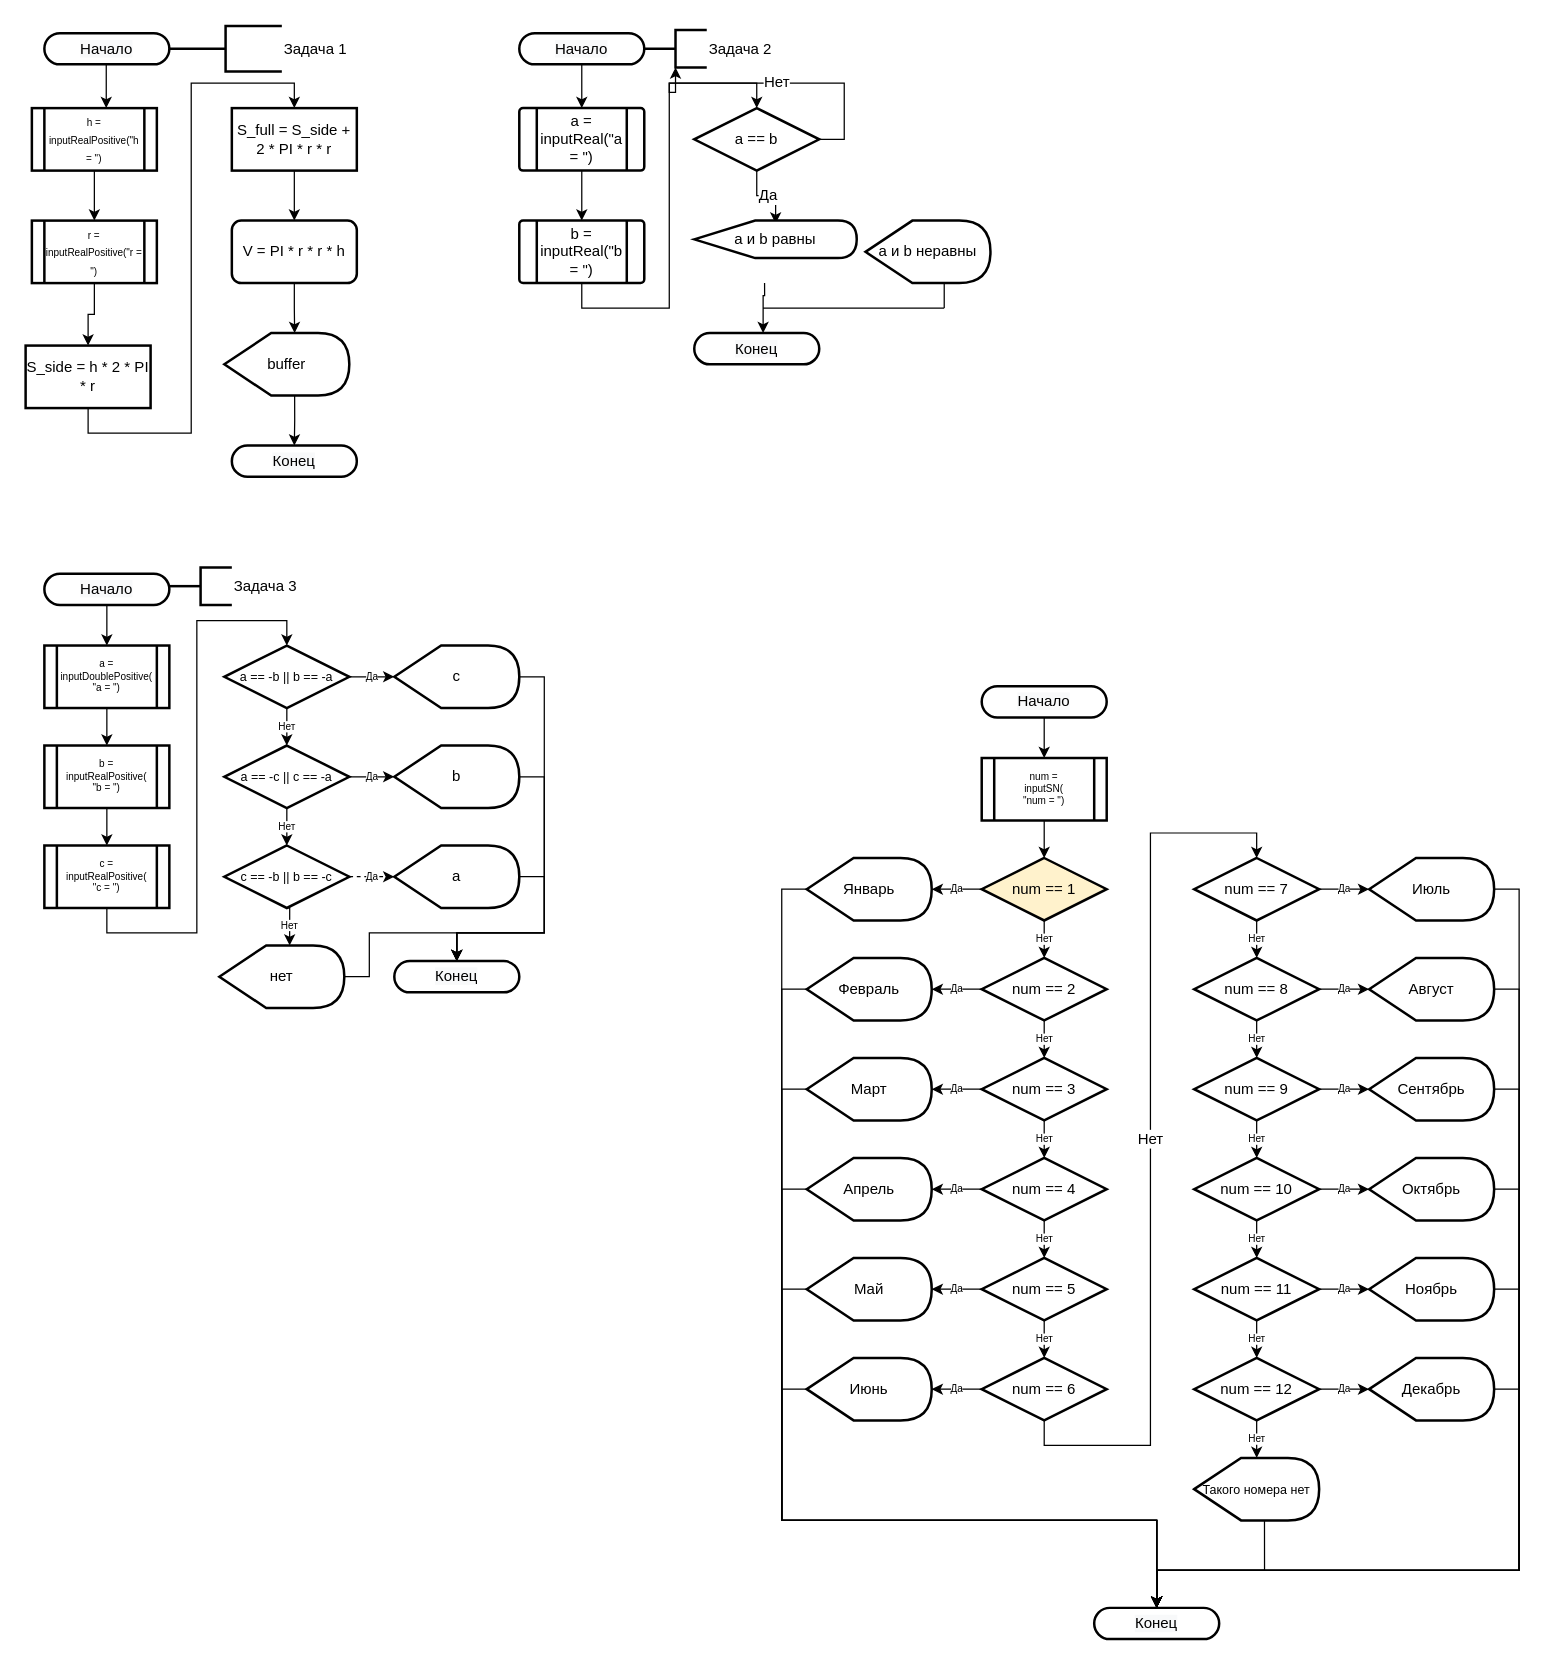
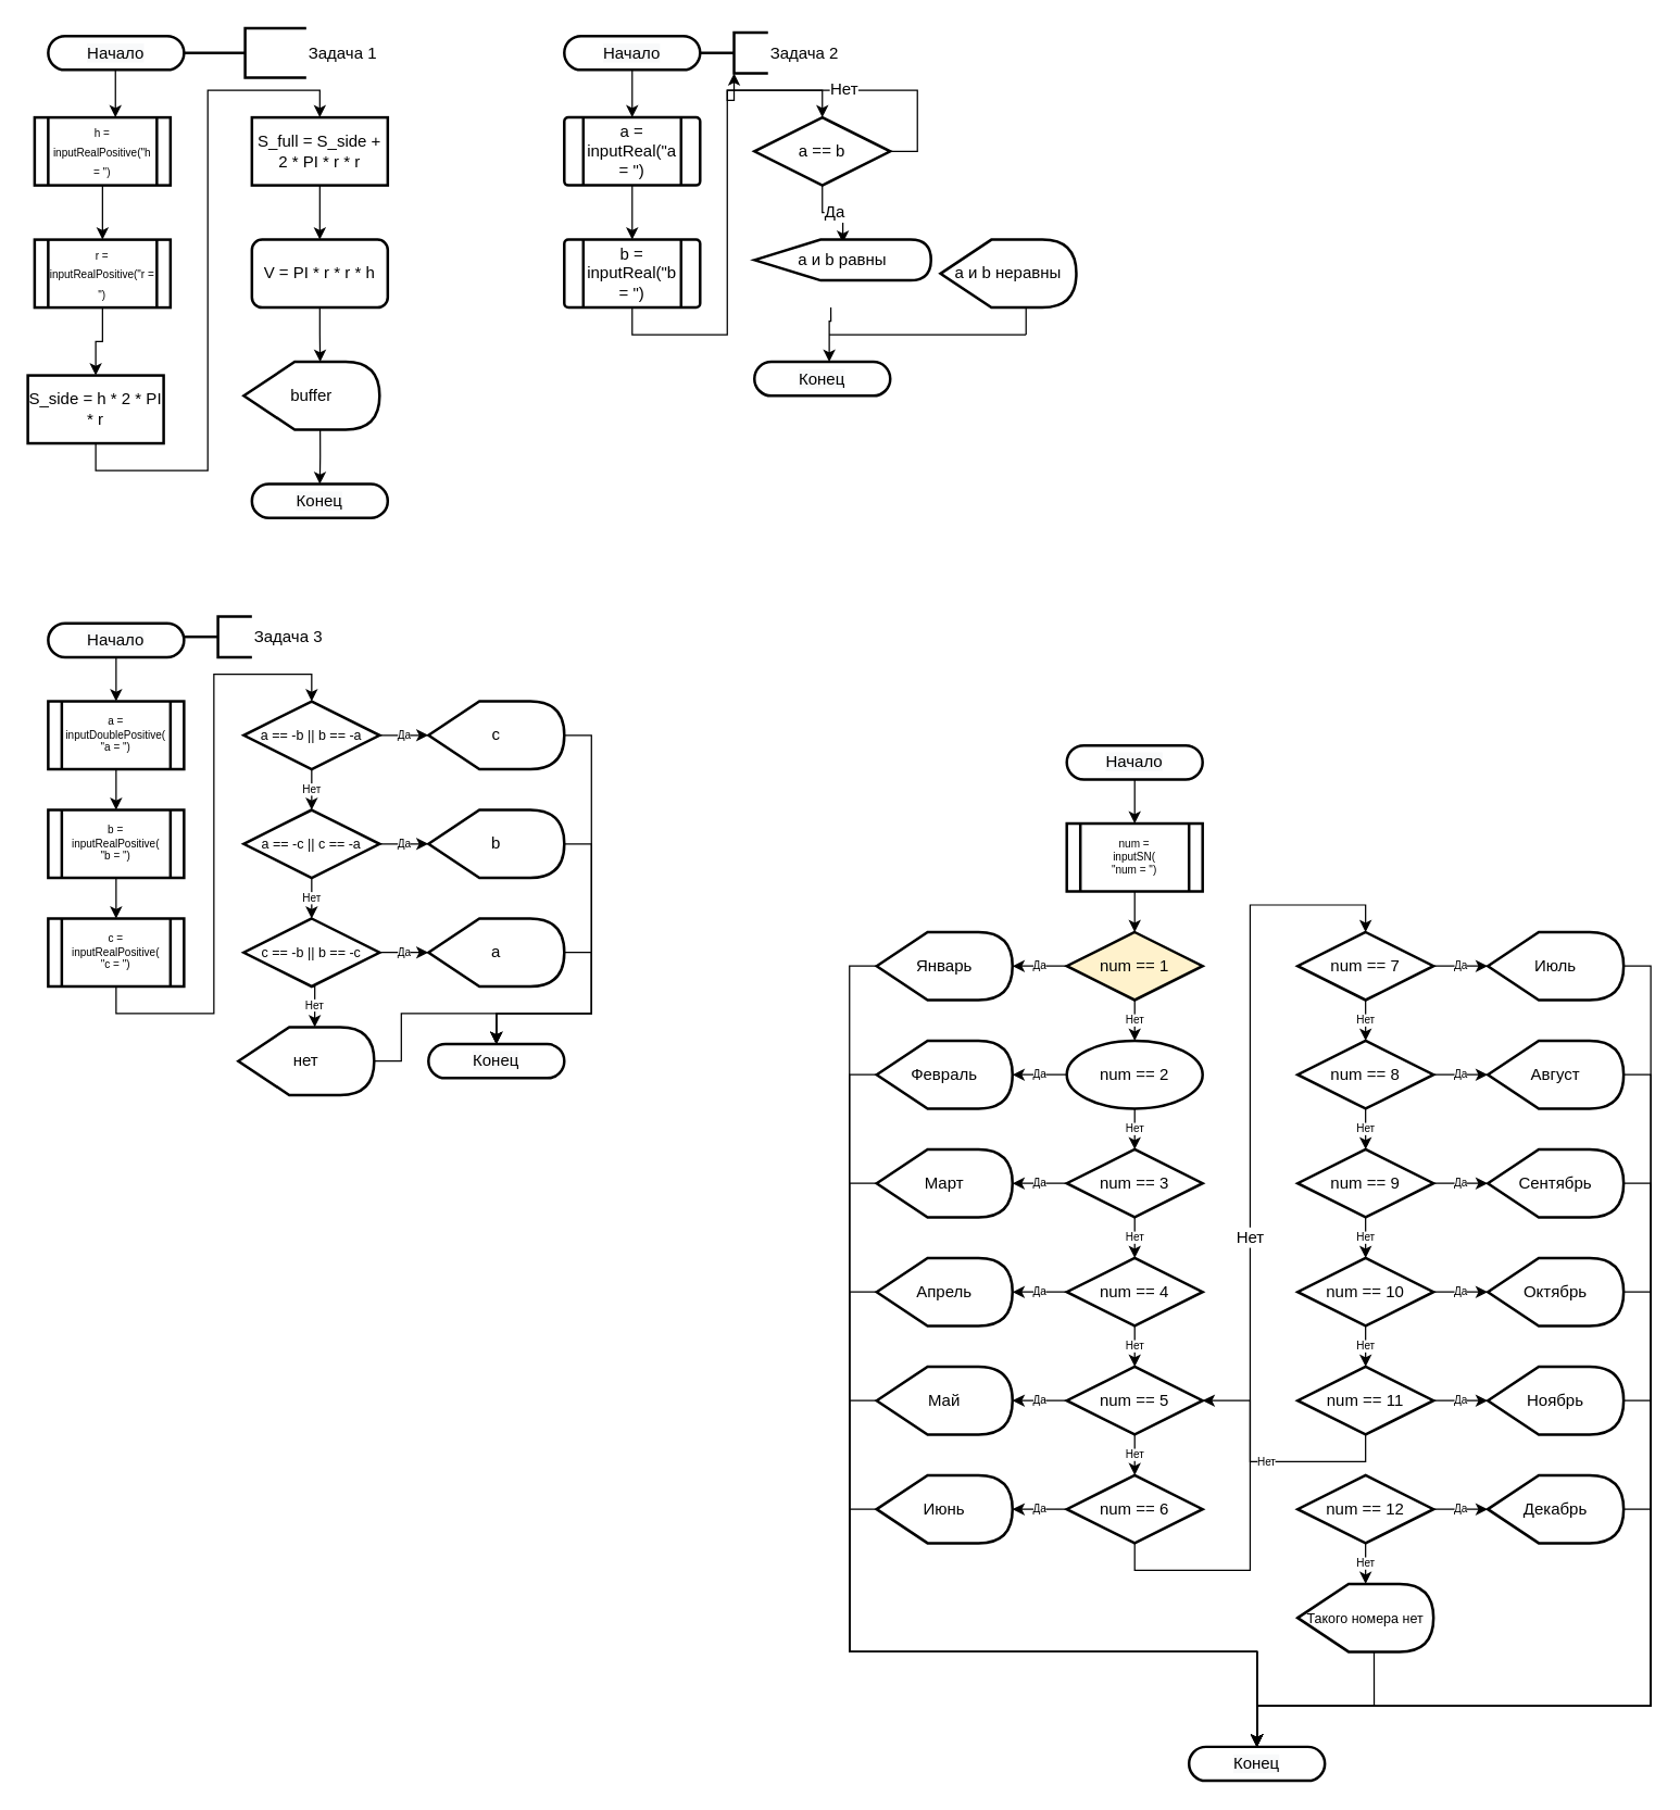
- <mxCell id="50" value="Да" style="edgeStyle=orthogonalEdgeStyle;rounded=0;orthogonalLoop=1;jettySize=auto;html=1;exitX=1;exitY=0.5;exitDx=0;exitDy=0;entryX=0;entryY=0.5;entryDx=0;entryDy=0;entryPerimeter=0;fontSize=8;dashed=1;" edge="1" parent="1" source="51" target="59"><mxGeometry relative="1" as="geometry" /></mxCell>
+ <mxCell id="50" value="Да" style="edgeStyle=orthogonalEdgeStyle;rounded=0;orthogonalLoop=1;jettySize=auto;html=1;exitX=1;exitY=0.5;exitDx=0;exitDy=0;entryX=0;entryY=0.5;entryDx=0;entryDy=0;entryPerimeter=0;fontSize=8;" edge="1" parent="1" source="51" target="59"><mxGeometry relative="1" as="geometry" /></mxCell>
- <mxCell id="70" value="num == 2" style="rhombus;whiteSpace=wrap;html=1;strokeWidth=2;" vertex="1" parent="1"><mxGeometry x="785" y="766" width="100" height="50" as="geometry" /></mxCell>
+ <mxCell id="70" value="num == 2" style="ellipse;whiteSpace=wrap;html=1;strokeWidth=2;" vertex="1" parent="1"><mxGeometry x="785" y="766" width="100" height="50" as="geometry" /></mxCell>
- <mxCell id="107" value="Нет" style="edgeStyle=orthogonalEdgeStyle;rounded=0;orthogonalLoop=1;jettySize=auto;html=1;exitX=0.5;exitY=1;exitDx=0;exitDy=0;fontSize=8;" edge="1" parent="1" source="109" target="112"><mxGeometry relative="1" as="geometry" /></mxCell>
+ <mxCell id="107" value="Нет" style="edgeStyle=orthogonalEdgeStyle;rounded=0;orthogonalLoop=1;jettySize=auto;html=1;exitX=0.5;exitY=1;exitDx=0;exitDy=0;fontSize=8;" edge="1" parent="1" source="109" target="79"><mxGeometry relative="1" as="geometry" /></mxCell>
